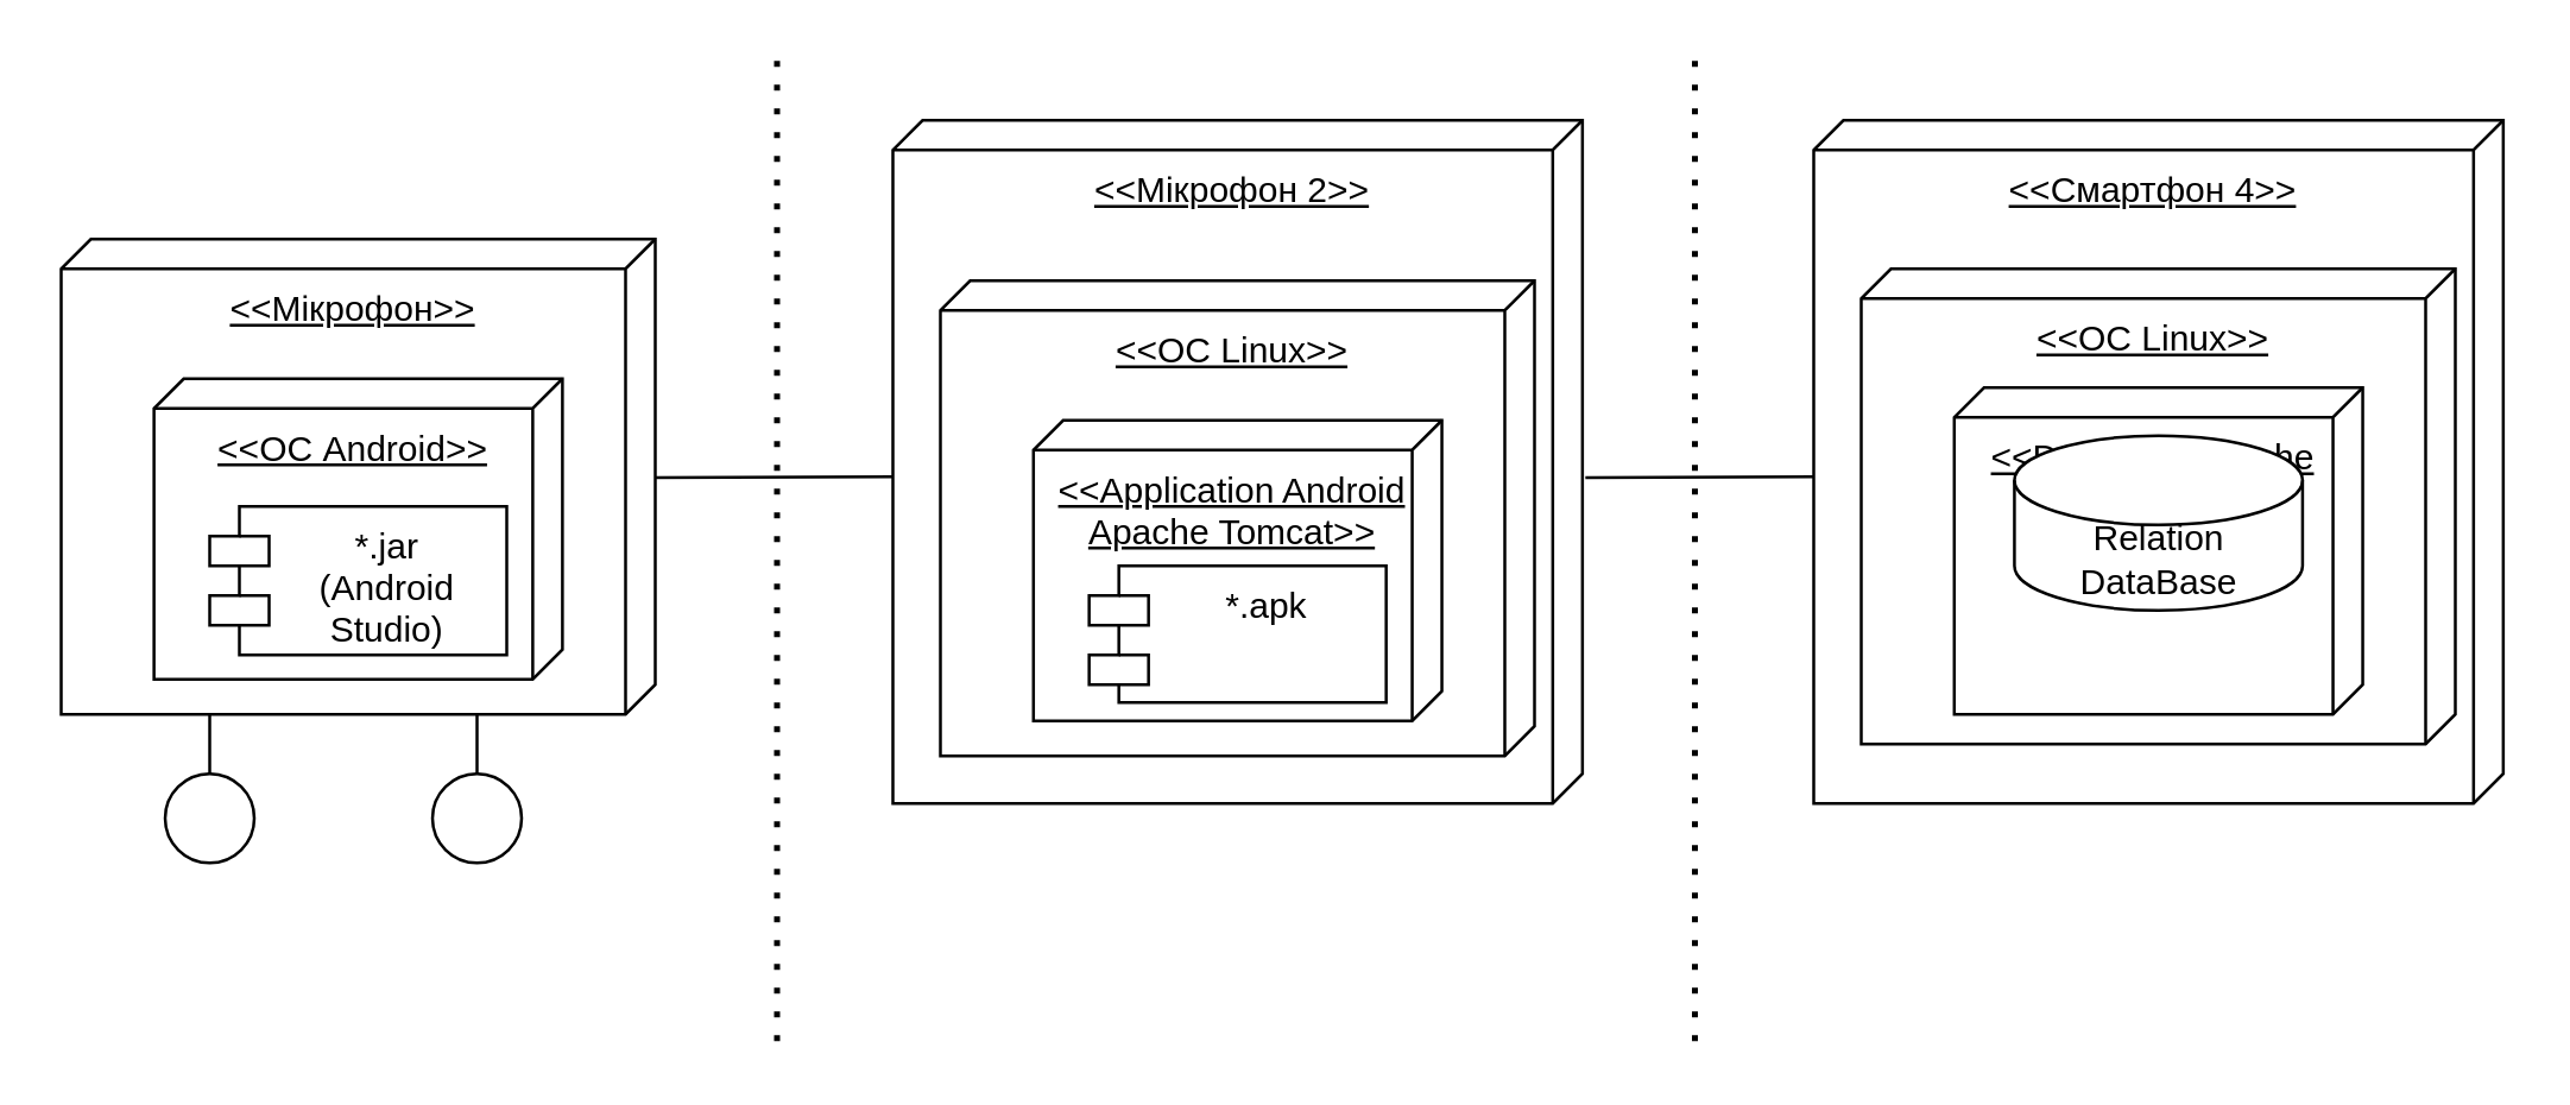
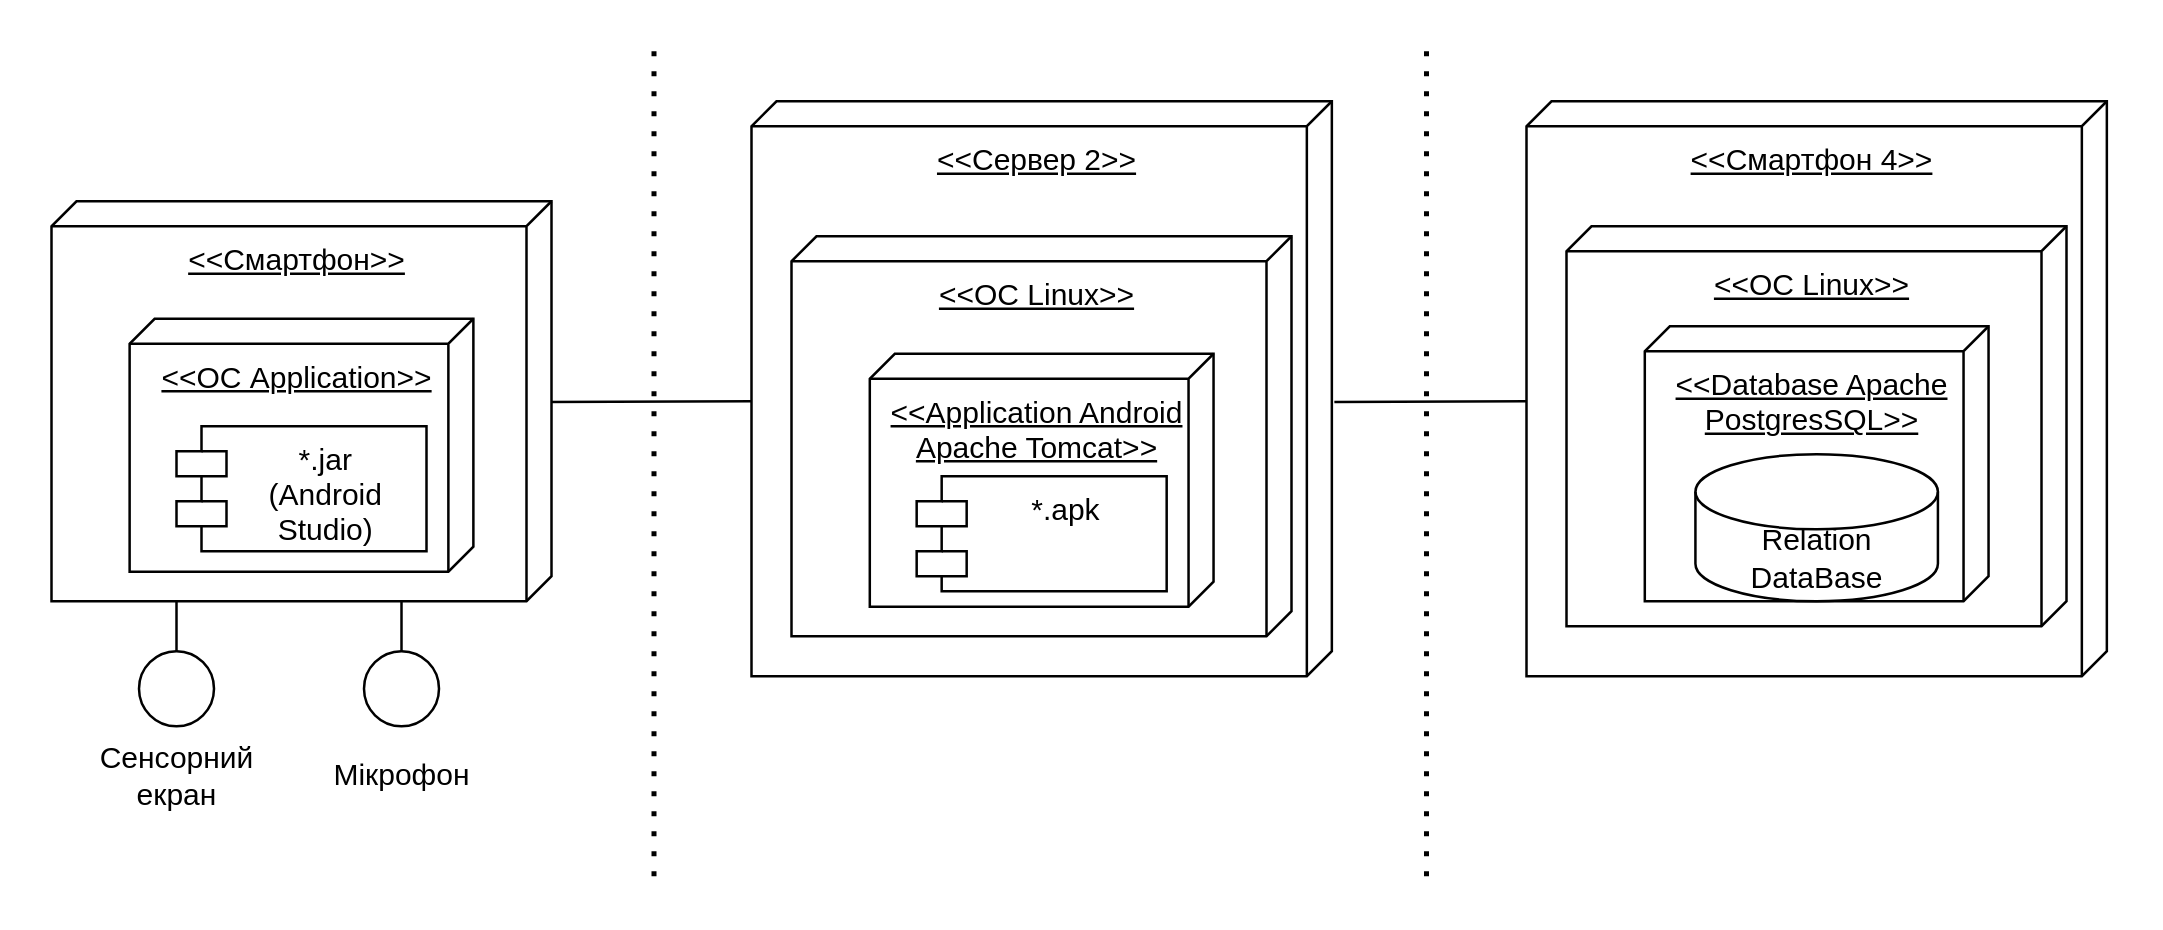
- <mxCell id="2" value="&lt;u&gt;&amp;lt;&amp;lt;Мікрофон 2&amp;gt;&amp;gt;&lt;/u&gt;" style="verticalAlign=top;align=center;shape=cube;size=10;direction=south;fontStyle=0;html=1;boundedLbl=1;spacingLeft=5;" parent="1" vertex="1"><mxGeometry x="300" y="40" width="232.14" height="230" as="geometry" /></mxCell>
+ <mxCell id="2" value="&lt;u&gt;&amp;lt;&amp;lt;Сервер 2&amp;gt;&amp;gt;&lt;/u&gt;" style="verticalAlign=top;align=center;shape=cube;size=10;direction=south;fontStyle=0;html=1;boundedLbl=1;spacingLeft=5;" parent="1" vertex="1"><mxGeometry x="300" y="40" width="232.14" height="230" as="geometry" /></mxCell>
- <mxCell id="24" value="&lt;u&gt;&amp;lt;&amp;lt;Мікрофон&amp;gt;&amp;gt;&lt;/u&gt;" style="verticalAlign=top;align=center;shape=cube;size=10;direction=south;html=1;boundedLbl=1;spacingLeft=5;" vertex="1" parent="1"><mxGeometry x="20" y="80" width="200" height="160" as="geometry" /></mxCell>
+ <mxCell id="24" value="&lt;u&gt;&amp;lt;&amp;lt;Смартфон&amp;gt;&amp;gt;&lt;/u&gt;" style="verticalAlign=top;align=center;shape=cube;size=10;direction=south;html=1;boundedLbl=1;spacingLeft=5;" vertex="1" parent="1"><mxGeometry x="20" y="80" width="200" height="160" as="geometry" /></mxCell>
- <mxCell id="25" value="&lt;u&gt;&amp;lt;&amp;lt;ОС Android&amp;gt;&amp;gt;&lt;/u&gt;" style="verticalAlign=top;align=center;shape=cube;size=10;direction=south;html=1;boundedLbl=1;spacingLeft=5;" vertex="1" parent="1"><mxGeometry x="51.25" y="127" width="137.5" height="101.2" as="geometry" /></mxCell>
+ <mxCell id="25" value="&lt;u&gt;&amp;lt;&amp;lt;ОС Application&amp;gt;&amp;gt;&lt;/u&gt;" style="verticalAlign=top;align=center;shape=cube;size=10;direction=south;html=1;boundedLbl=1;spacingLeft=5;" vertex="1" parent="1"><mxGeometry x="51.25" y="127" width="137.5" height="101.2" as="geometry" /></mxCell>
- <mxCell id="11" value="Relation DataBase" style="shape=cylinder3;whiteSpace=wrap;html=1;boundedLbl=1;backgroundOutline=1;size=15;" parent="8" vertex="1"><mxGeometry x="67.57" y="106.2" width="97" height="58.8" as="geometry" /></mxCell>
+ <mxCell id="11" value="Relation DataBase" style="shape=cylinder3;whiteSpace=wrap;html=1;boundedLbl=1;backgroundOutline=1;size=15;" parent="8" vertex="1"><mxGeometry x="67.57" y="141.2" width="97" height="58.8" as="geometry" /></mxCell>
+ <mxCell id="18" value="Сенсорний&lt;br&gt;екран" style="text;html=1;align=center;verticalAlign=middle;resizable=0;points=[];autosize=1;strokeColor=none;fillColor=none;" vertex="1" parent="14"><mxGeometry y="50" width="80" height="40" as="geometry" /></mxCell>
+ <mxCell id="23" value="Мікрофон" style="text;html=1;align=center;verticalAlign=middle;resizable=0;points=[];autosize=1;strokeColor=none;fillColor=none;" vertex="1" parent="19"><mxGeometry y="55" width="80" height="30" as="geometry" /></mxCell>
